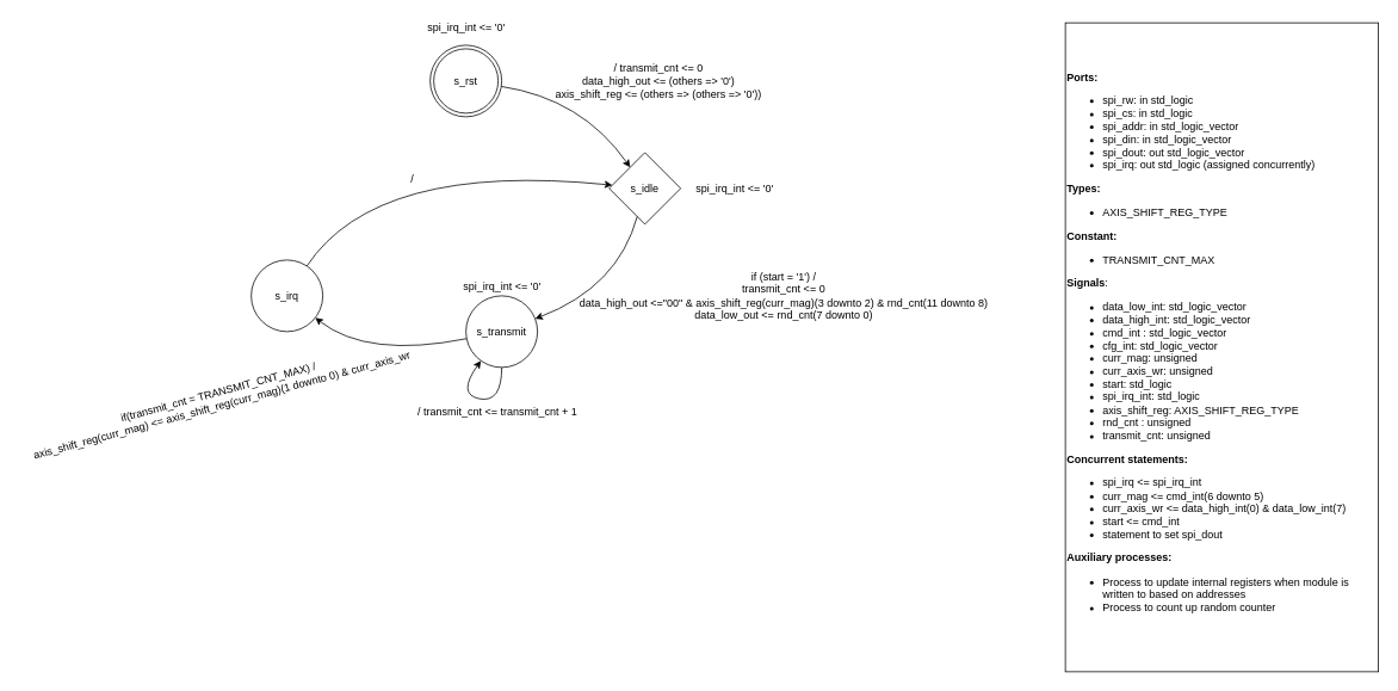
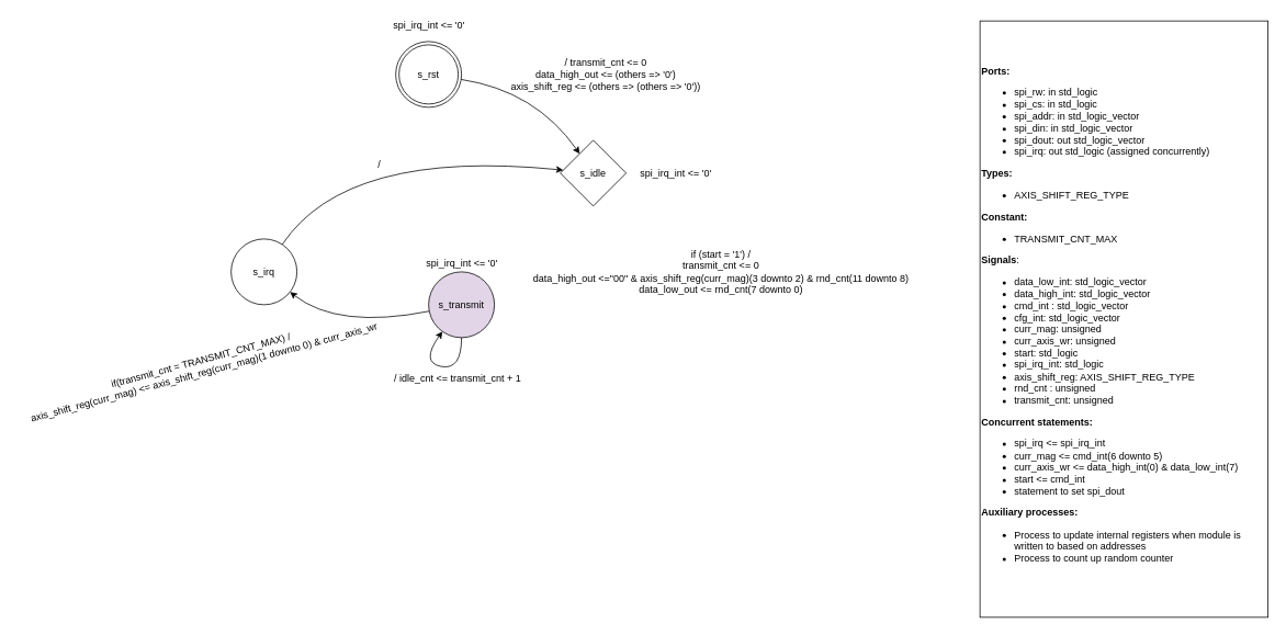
- <mxCell id="6" value="" style="curved=1;endArrow=classic;html=1;rounded=0;" edge="1" parent="1" source="3" target="7"><mxGeometry width="50" height="50" relative="1" as="geometry"><mxPoint x="720" y="330" as="sourcePoint" /><mxPoint x="770" y="280" as="targetPoint" /><Array as="points"><mxPoint x="690" y="320" /></Array></mxGeometry></mxCell>
- <mxCell id="7" value="s_transmit" style="ellipse;whiteSpace=wrap;html=1;aspect=fixed;" vertex="1" parent="1"><mxGeometry x="520" y="330" width="80" height="80" as="geometry" /></mxCell>
+ <mxCell id="7" value="s_transmit" style="ellipse;whiteSpace=wrap;html=1;aspect=fixed;fillColor=#e1d5e7;" vertex="1" parent="1"><mxGeometry x="520" y="330" width="80" height="80" as="geometry" /></mxCell>
- <mxCell id="10" value="/ transmit_cnt &amp;lt;= transmit_cnt + 1" style="text;html=1;align=center;verticalAlign=middle;resizable=0;points=[];autosize=1;strokeColor=none;fillColor=none;" vertex="1" parent="1"><mxGeometry x="460" y="450" width="190" height="20" as="geometry" /></mxCell>
+ <mxCell id="10" value="/ idle_cnt &amp;lt;= transmit_cnt + 1" style="text;html=1;align=center;verticalAlign=middle;resizable=0;points=[];autosize=1;strokeColor=none;fillColor=none;" vertex="1" parent="1"><mxGeometry x="460" y="450" width="190" height="20" as="geometry" /></mxCell>
